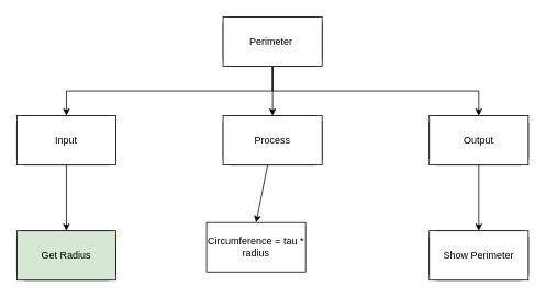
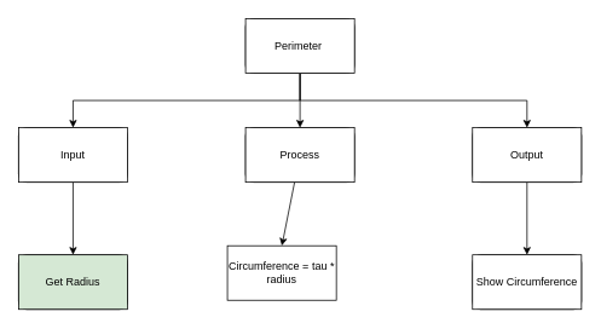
- <mxCell id="14" value="Show Perimeter" style="rounded=0;whiteSpace=wrap;html=1;" vertex="1" parent="1"><mxGeometry x="520" y="280" width="120" height="60" as="geometry" /></mxCell>
+ <mxCell id="14" value="Show Circumference" style="rounded=0;whiteSpace=wrap;html=1;" vertex="1" parent="1"><mxGeometry x="520" y="280" width="120" height="60" as="geometry" /></mxCell>
